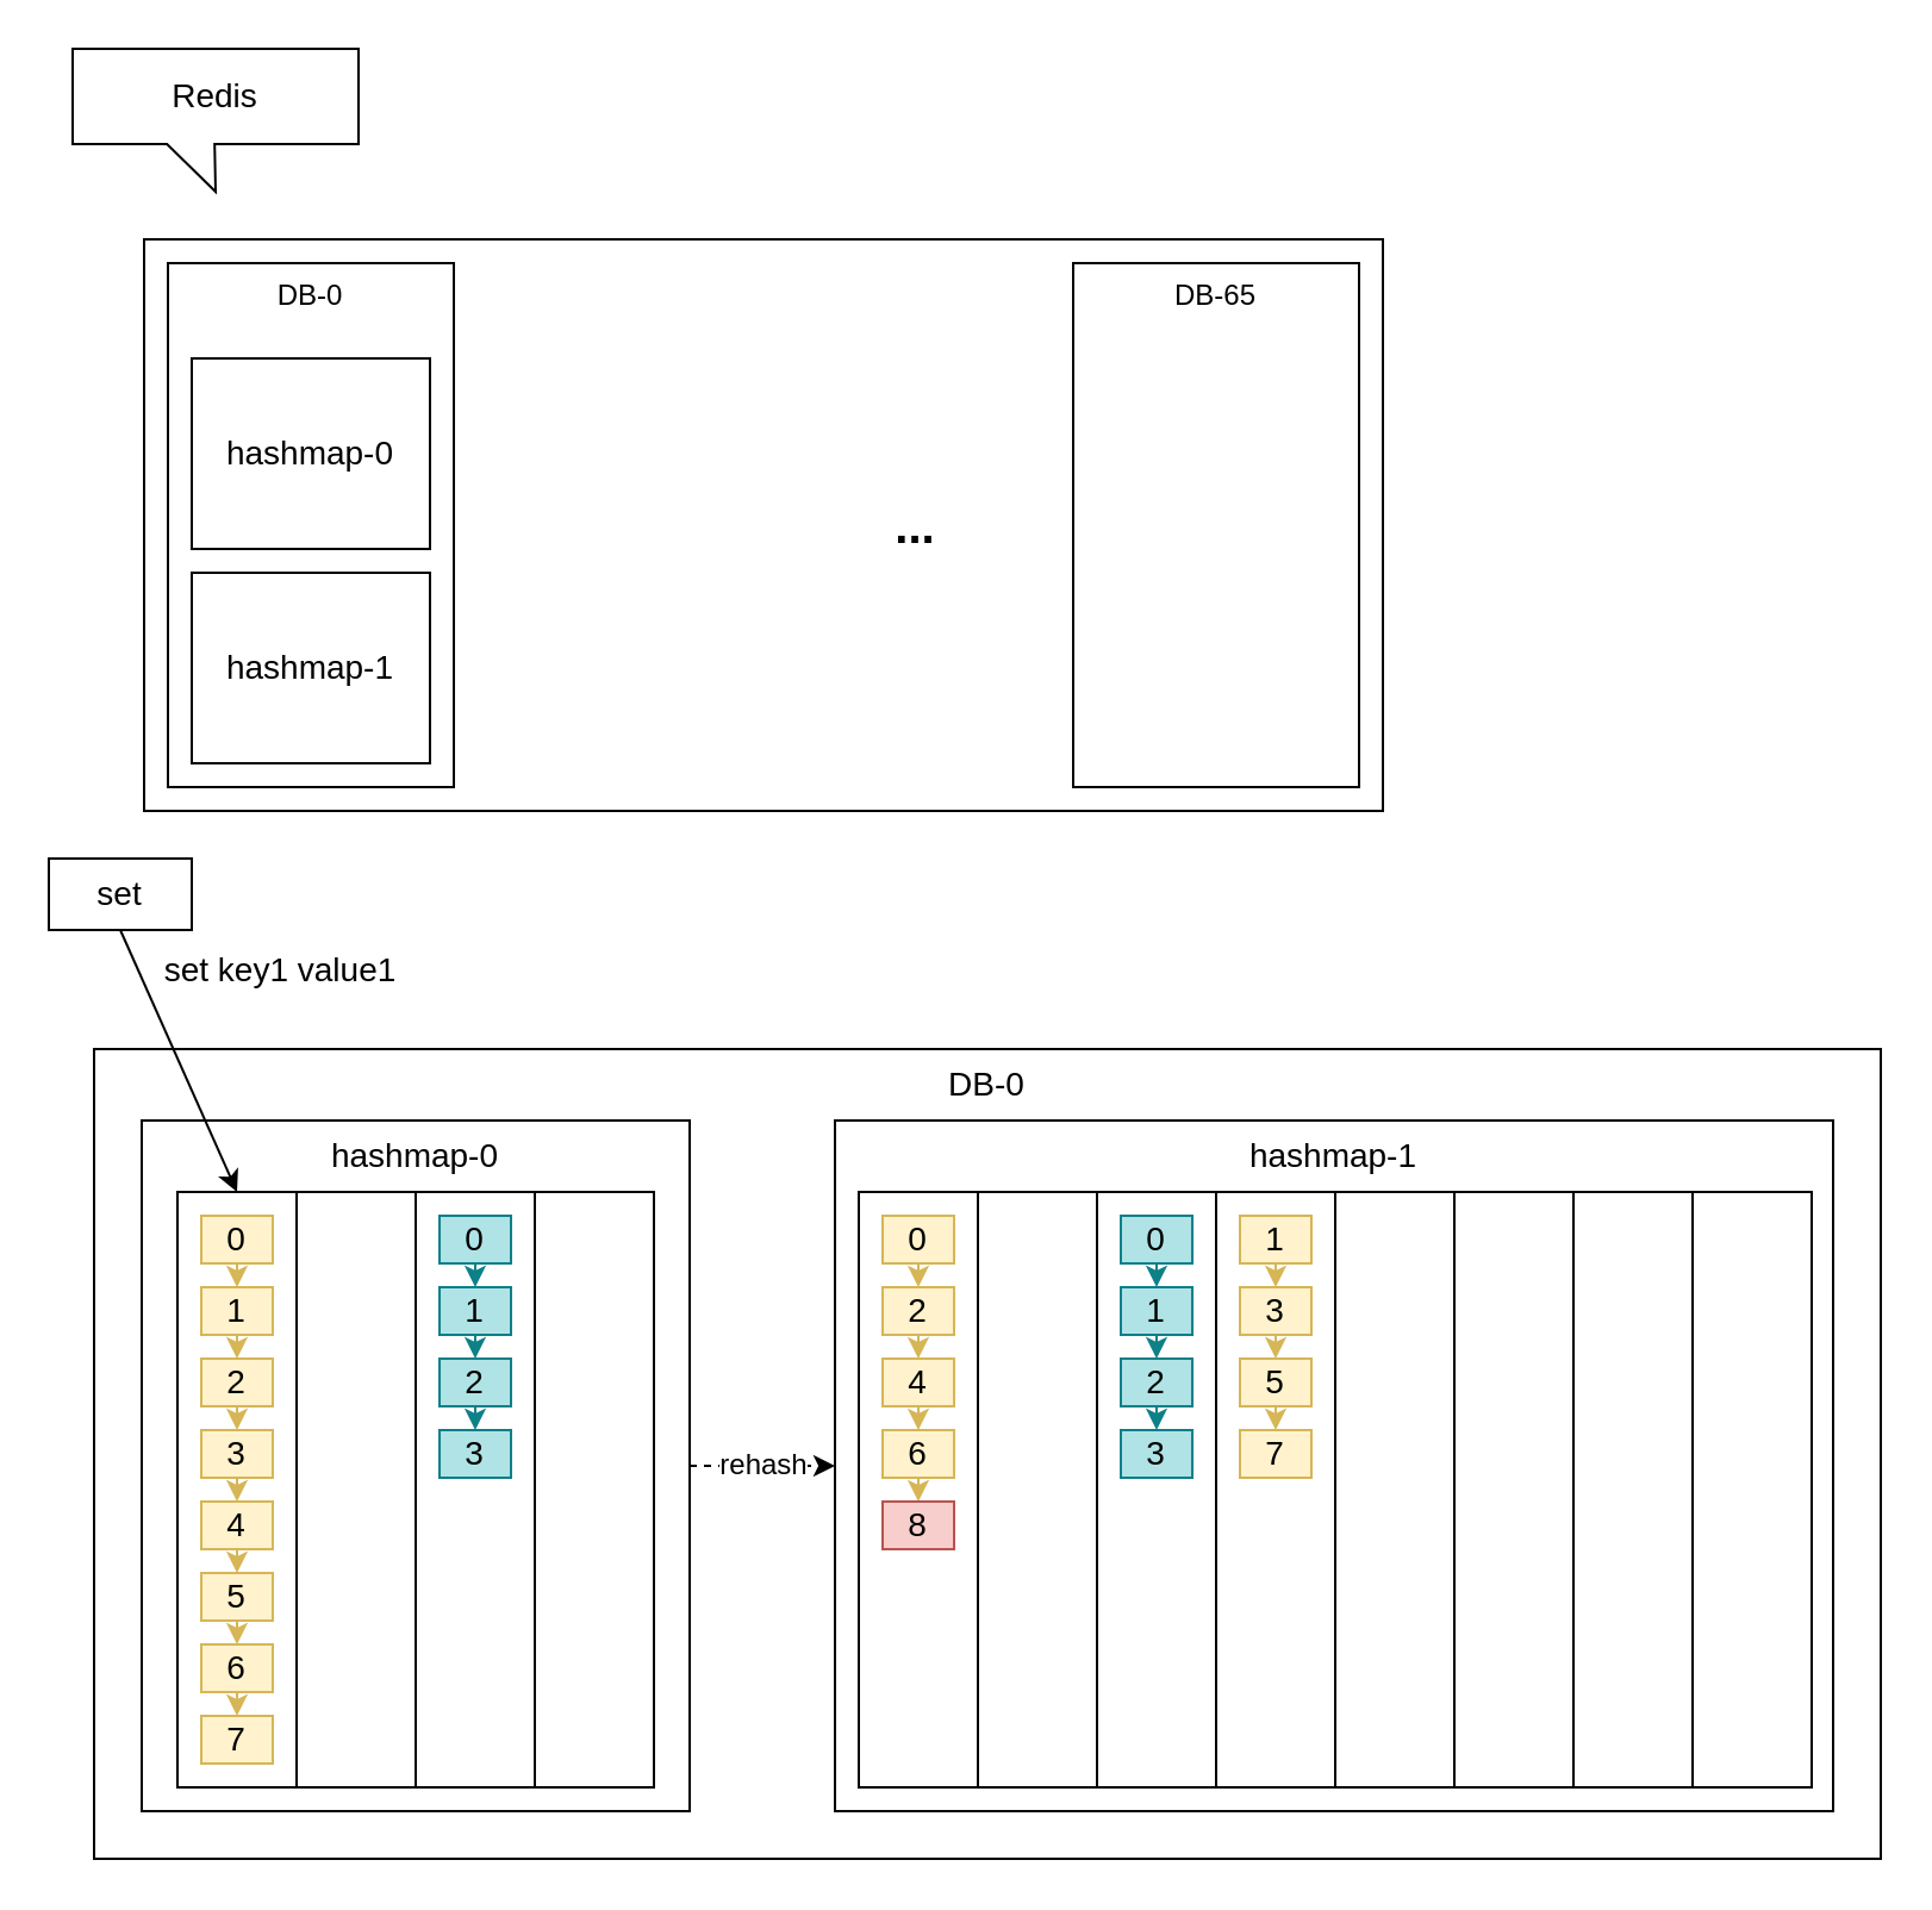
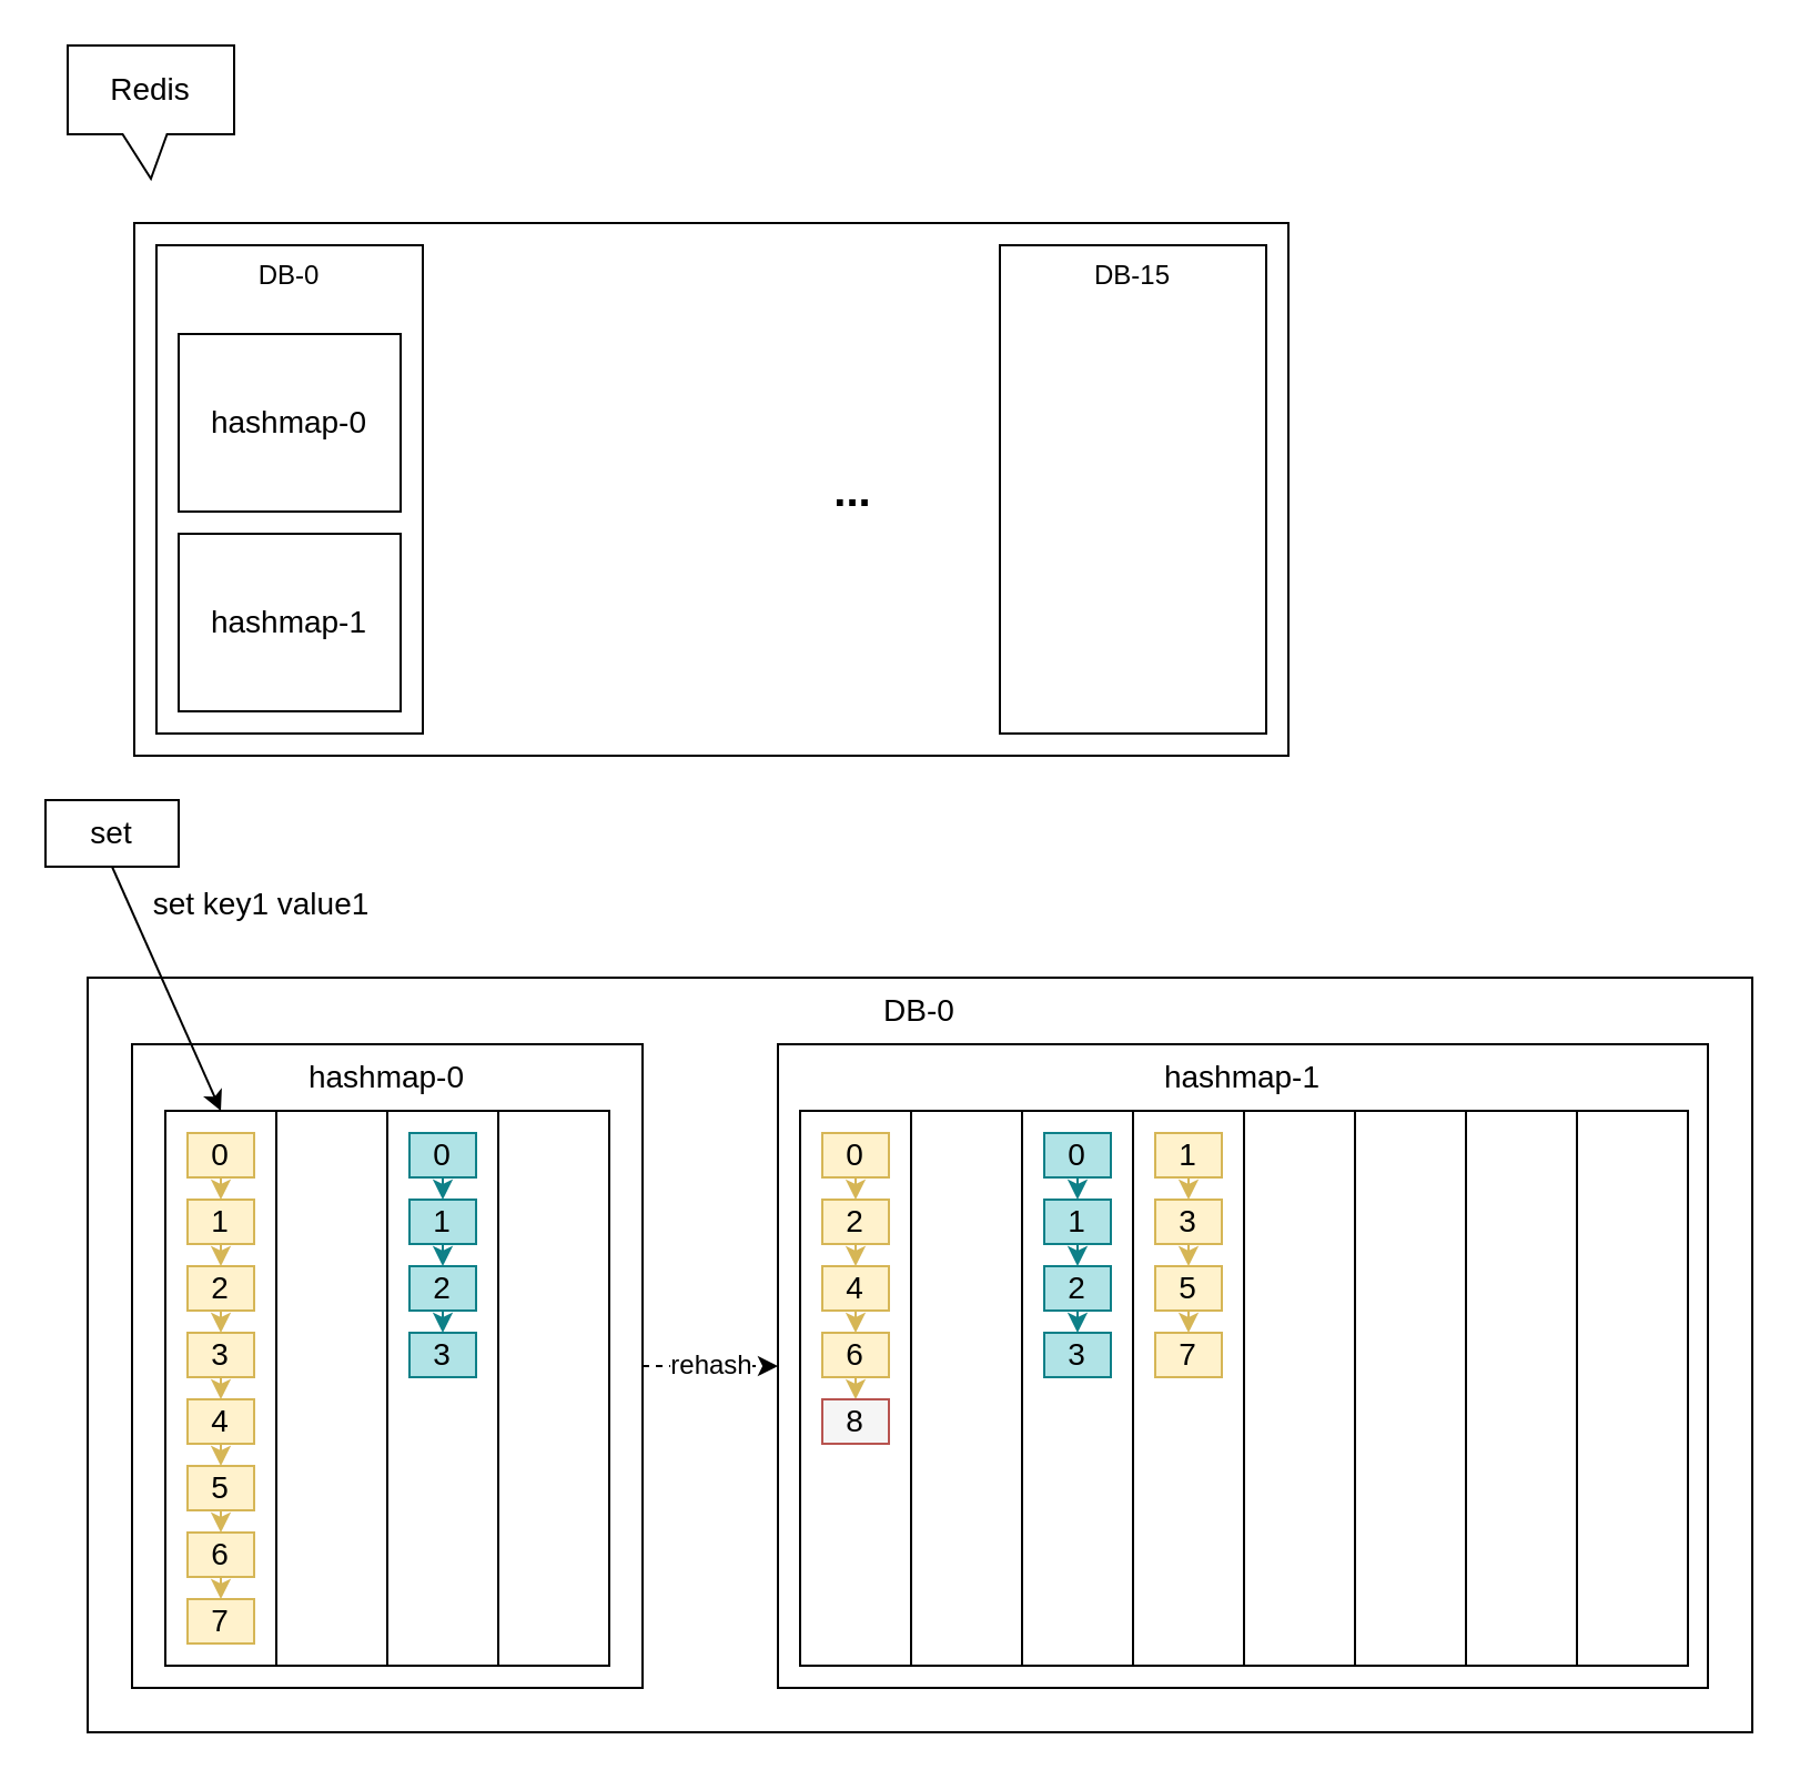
- <mxCell id="9" value="Redis" style="shape=callout;whiteSpace=wrap;html=1;perimeter=calloutPerimeter;fontSize=14;size=20;position=0.33;" parent="1" vertex="1"><mxGeometry x="30" y="20" width="120" height="60" as="geometry" /></mxCell>
+ <mxCell id="9" value="Redis" style="shape=callout;whiteSpace=wrap;html=1;perimeter=calloutPerimeter;fontSize=14;size=20;position=0.33;" parent="1" vertex="1"><mxGeometry x="30" y="20" width="75" height="60" as="geometry" /></mxCell>
- <mxCell id="5" value="DB-65" style="rounded=0;whiteSpace=wrap;html=1;verticalAlign=top;" parent="1" vertex="1"><mxGeometry x="450" y="110" width="120" height="220" as="geometry" /></mxCell>
+ <mxCell id="5" value="DB-15" style="rounded=0;whiteSpace=wrap;html=1;verticalAlign=top;" parent="1" vertex="1"><mxGeometry x="450" y="110" width="120" height="220" as="geometry" /></mxCell>
- <mxCell id="73" value="8" style="rounded=0;whiteSpace=wrap;html=1;fontSize=14;fillColor=#f8cecc;strokeColor=#b85450;" parent="1" vertex="1"><mxGeometry x="370" y="630" width="30" height="20" as="geometry" /></mxCell>
+ <mxCell id="73" value="8" style="rounded=0;whiteSpace=wrap;html=1;fontSize=14;fillColor=#f5f5f5;strokeColor=#b85450;" parent="1" vertex="1"><mxGeometry x="370" y="630" width="30" height="20" as="geometry" /></mxCell>
